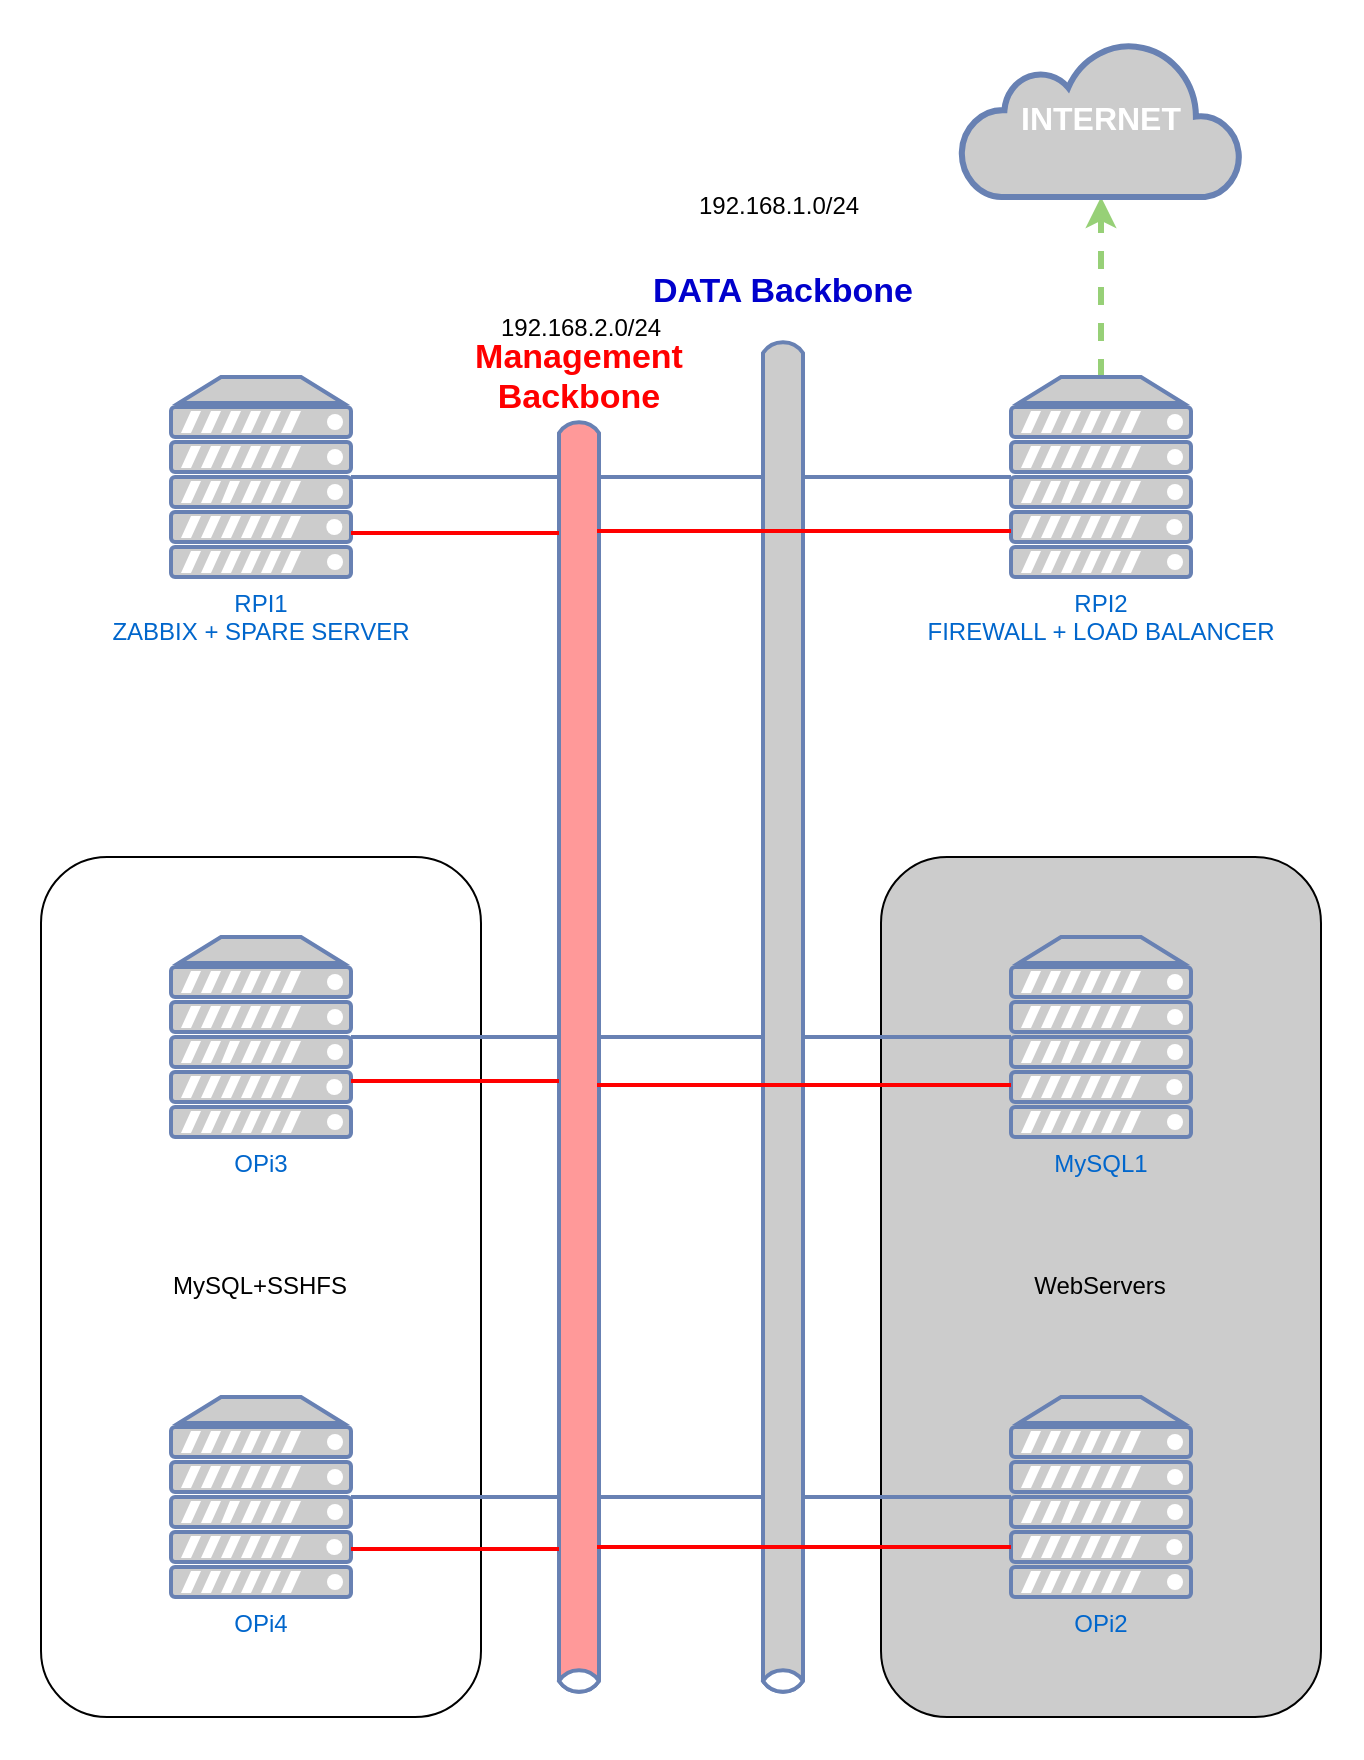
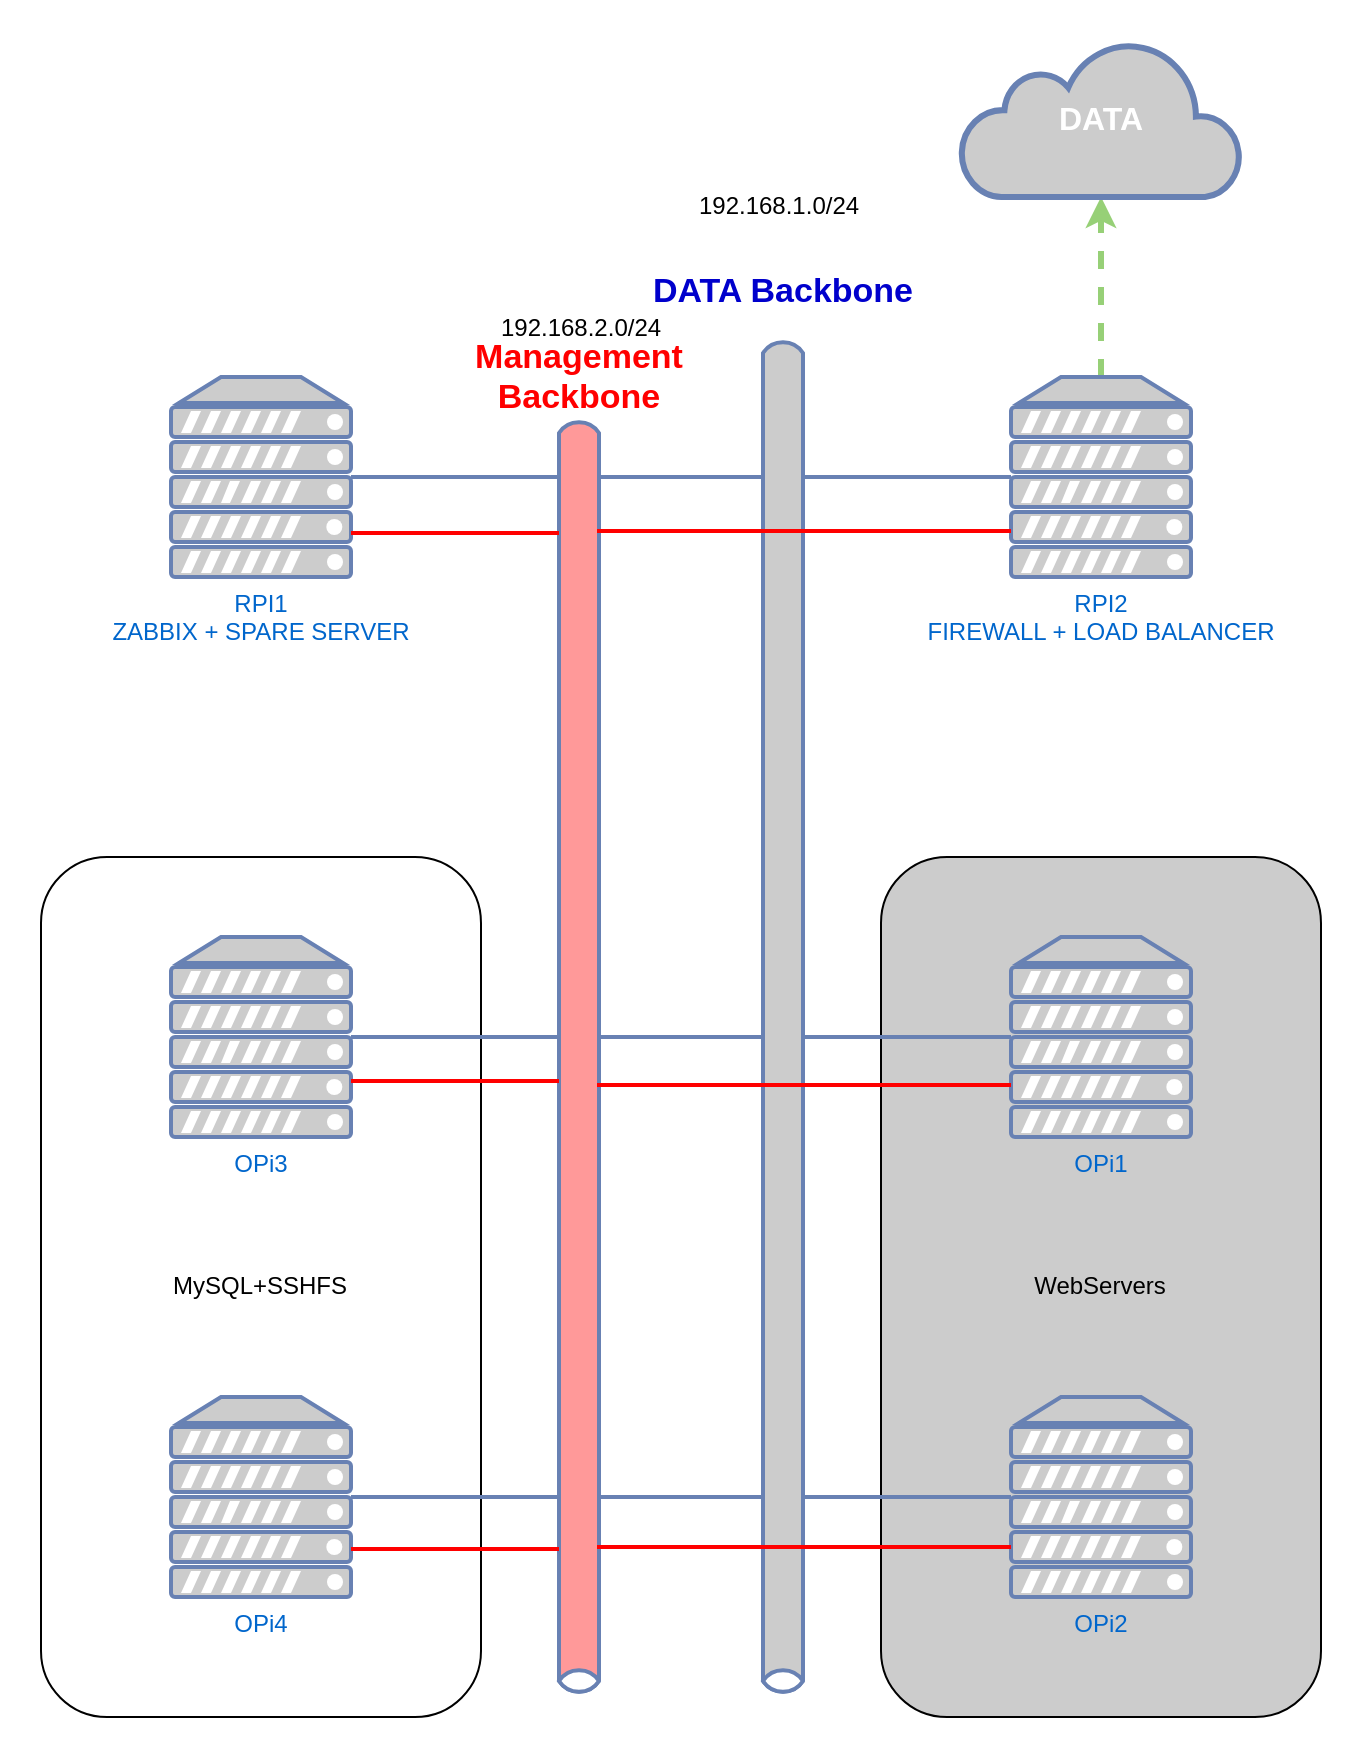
- <mxCell id="28" value="&lt;b&gt;&lt;font style=&quot;font-size: 16px&quot;&gt;INTERNET&lt;/font&gt;&lt;/b&gt;" style="html=1;outlineConnect=0;fillColor=#CCCCCC;strokeColor=#6881B3;gradientColor=none;gradientDirection=north;strokeWidth=2;shape=mxgraph.networks.cloud;fontColor=#ffffff;align=center;" parent="1" vertex="1"><mxGeometry x="480" y="20" width="140" height="78" as="geometry" /></mxCell>
+ <mxCell id="28" value="&lt;b&gt;&lt;font style=&quot;font-size: 16px&quot;&gt;DATA&lt;/font&gt;&lt;/b&gt;" style="html=1;outlineConnect=0;fillColor=#CCCCCC;strokeColor=#6881B3;gradientColor=none;gradientDirection=north;strokeWidth=2;shape=mxgraph.networks.cloud;fontColor=#ffffff;align=center;" parent="1" vertex="1"><mxGeometry x="480" y="20" width="140" height="78" as="geometry" /></mxCell>
- <mxCell id="4" value="MySQL1" style="fontColor=#0066CC;verticalAlign=top;verticalLabelPosition=bottom;labelPosition=center;align=center;html=1;outlineConnect=0;fillColor=#CCCCCC;strokeColor=#6881B3;gradientColor=none;gradientDirection=north;strokeWidth=2;shape=mxgraph.networks.server;" parent="1" vertex="1"><mxGeometry x="505" y="468" width="90" height="100" as="geometry" /></mxCell>
+ <mxCell id="4" value="OPi1" style="fontColor=#0066CC;verticalAlign=top;verticalLabelPosition=bottom;labelPosition=center;align=center;html=1;outlineConnect=0;fillColor=#CCCCCC;strokeColor=#6881B3;gradientColor=none;gradientDirection=north;strokeWidth=2;shape=mxgraph.networks.server;" parent="1" vertex="1"><mxGeometry x="505" y="468" width="90" height="100" as="geometry" /></mxCell>
